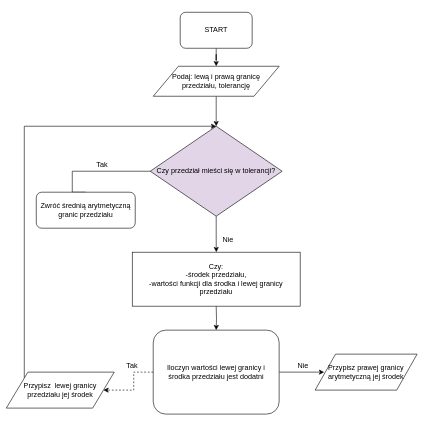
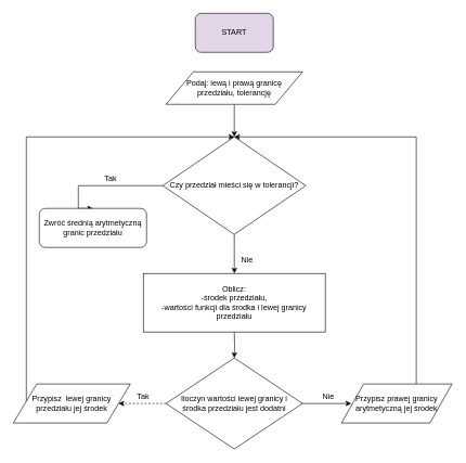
- <mxCell id="19" value="START" style="rounded=1;whiteSpace=wrap;html=1;" parent="1" vertex="1"><mxGeometry x="300" y="20" width="120" height="60" as="geometry" /></mxCell>
+ <mxCell id="19" value="START" style="rounded=1;whiteSpace=wrap;html=1;fillColor=#e1d5e7;" parent="1" vertex="1"><mxGeometry x="300" y="20" width="120" height="60" as="geometry" /></mxCell>
- <mxCell id="18" style="edgeStyle=orthogonalEdgeStyle;rounded=0;orthogonalLoop=1;jettySize=auto;html=1;entryX=0.5;entryY=0;entryDx=0;entryDy=0;" parent="1" source="19" target="21" edge="1"><mxGeometry relative="1" as="geometry" /></mxCell>
+ <mxCell id="16" style="edgeStyle=orthogonalEdgeStyle;rounded=0;orthogonalLoop=1;jettySize=auto;html=1;entryX=0.5;entryY=0;entryDx=0;entryDy=0;" edge="1" parent="1" source="17" target="3"><mxGeometry relative="1" as="geometry"><Array as="points"><mxPoint x="640" y="210" /></Array></mxGeometry></mxCell>
- <mxCell id="3" value="Czy przedział mieści się w tolerancji?&lt;br&gt;" style="rhombus;whiteSpace=wrap;html=1;fillColor=#e1d5e7;" parent="1" vertex="1"><mxGeometry x="250" y="210" width="220" height="150" as="geometry" /></mxCell>
+ <mxCell id="3" value="Czy przedział mieści się w tolerancji?&lt;br&gt;" style="rhombus;whiteSpace=wrap;html=1;" parent="1" vertex="1"><mxGeometry x="250" y="210" width="220" height="150" as="geometry" /></mxCell>
- <mxCell id="4" value="" style="edgeStyle=orthogonalEdgeStyle;rounded=0;orthogonalLoop=1;jettySize=auto;html=1;exitX=0;exitY=0.5;exitDx=0;exitDy=0;entryX=0.5;entryY=0;entryDx=0;entryDy=0;endArrow=none;" parent="1" source="3" target="6" edge="1"><mxGeometry relative="1" as="geometry"><mxPoint x="120" y="360" as="targetPoint" /><mxPoint x="250" y="285" as="sourcePoint" /><Array as="points"><mxPoint x="120" y="285" /></Array></mxGeometry></mxCell>
+ <mxCell id="4" value="" style="edgeStyle=orthogonalEdgeStyle;rounded=0;orthogonalLoop=1;jettySize=auto;html=1;exitX=0;exitY=0.5;exitDx=0;exitDy=0;entryX=0.5;entryY=0;entryDx=0;entryDy=0;" parent="1" source="3" target="6" edge="1"><mxGeometry relative="1" as="geometry"><mxPoint x="120" y="360" as="targetPoint" /><mxPoint x="250" y="285" as="sourcePoint" /><Array as="points"><mxPoint x="120" y="285" /></Array></mxGeometry></mxCell>
- <mxCell id="22" value="&lt;span style=&quot;white-space: normal&quot;&gt;Czy:&lt;/span&gt;&lt;br style=&quot;white-space: normal&quot;&gt;&lt;span style=&quot;white-space: normal&quot;&gt;-środek przedziału,&lt;/span&gt;&lt;br style=&quot;white-space: normal&quot;&gt;&lt;span style=&quot;white-space: normal&quot;&gt;-wartości funkcji dla środka i lewej granicy&lt;/span&gt;&lt;br style=&quot;white-space: normal&quot;&gt;&lt;span style=&quot;white-space: normal&quot;&gt;przedziału&lt;/span&gt;" style="rounded=0;whiteSpace=wrap;html=1;" vertex="1" parent="1"><mxGeometry x="220" y="420" width="280" height="90" as="geometry" /></mxCell>
+ <mxCell id="22" value="&lt;span style=&quot;white-space: normal&quot;&gt;Oblicz:&lt;/span&gt;&lt;br style=&quot;white-space: normal&quot;&gt;&lt;span style=&quot;white-space: normal&quot;&gt;-środek przedziału,&lt;/span&gt;&lt;br style=&quot;white-space: normal&quot;&gt;&lt;span style=&quot;white-space: normal&quot;&gt;-wartości funkcji dla środka i lewej granicy&lt;/span&gt;&lt;br style=&quot;white-space: normal&quot;&gt;&lt;span style=&quot;white-space: normal&quot;&gt;przedziału&lt;/span&gt;" style="rounded=0;whiteSpace=wrap;html=1;" vertex="1" parent="1"><mxGeometry x="220" y="420" width="280" height="90" as="geometry" /></mxCell>
- <mxCell id="11" value="Iloczyn wartości lewej granicy i &lt;br&gt;środka przedziału jest dodatni" style="whiteSpace=wrap;html=1;rounded=1;" parent="1" vertex="1"><mxGeometry x="255" y="550" width="210" height="140" as="geometry" /></mxCell>
+ <mxCell id="11" value="Iloczyn wartości lewej granicy i &lt;br&gt;środka przedziału jest dodatni" style="rhombus;whiteSpace=wrap;html=1;" parent="1" vertex="1"><mxGeometry x="255" y="550" width="210" height="140" as="geometry" /></mxCell>
- <mxCell id="15" value="Przypisz&amp;nbsp; lewej granicy przedziału jej środek" style="shape=parallelogram;perimeter=parallelogramPerimeter;whiteSpace=wrap;html=1;" parent="1" vertex="1"><mxGeometry x="10" y="620" width="180" height="60" as="geometry" /></mxCell>
+ <mxCell id="15" value="Przypisz&amp;nbsp; lewej granicy przedziału jej środek" style="shape=parallelogram;perimeter=parallelogramPerimeter;whiteSpace=wrap;html=1;" parent="1" vertex="1"><mxGeometry x="20" y="590" width="180" height="60" as="geometry" /></mxCell>
